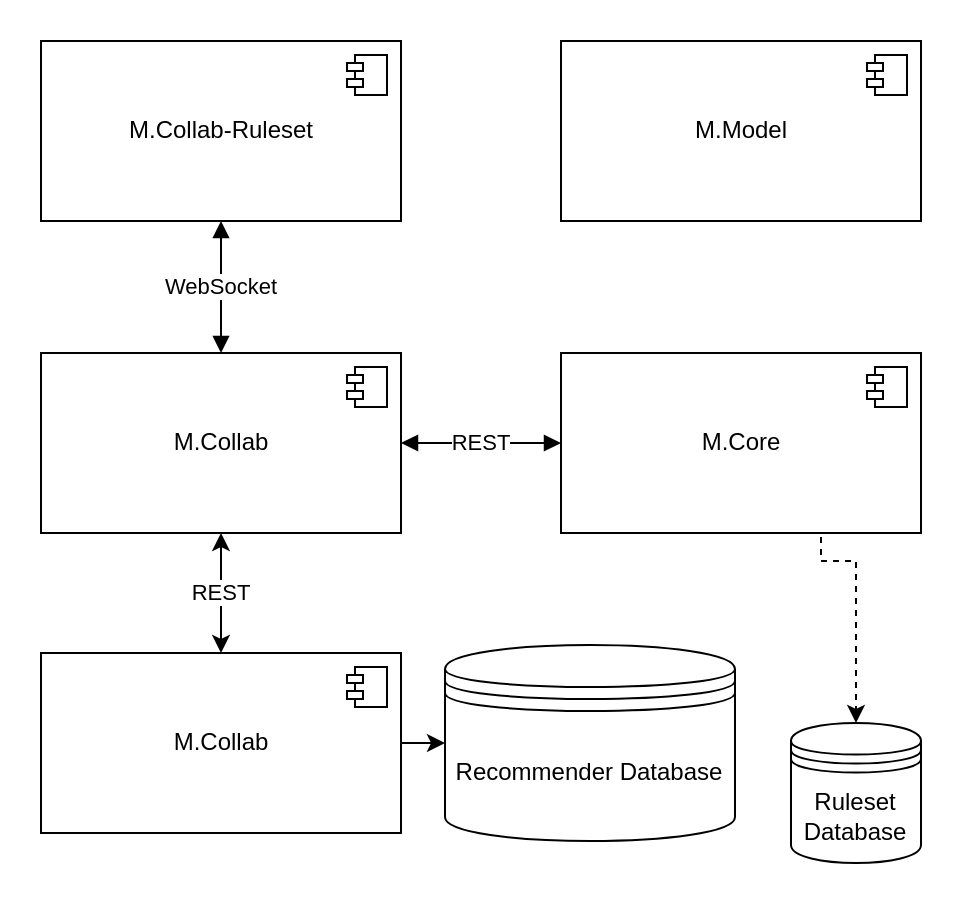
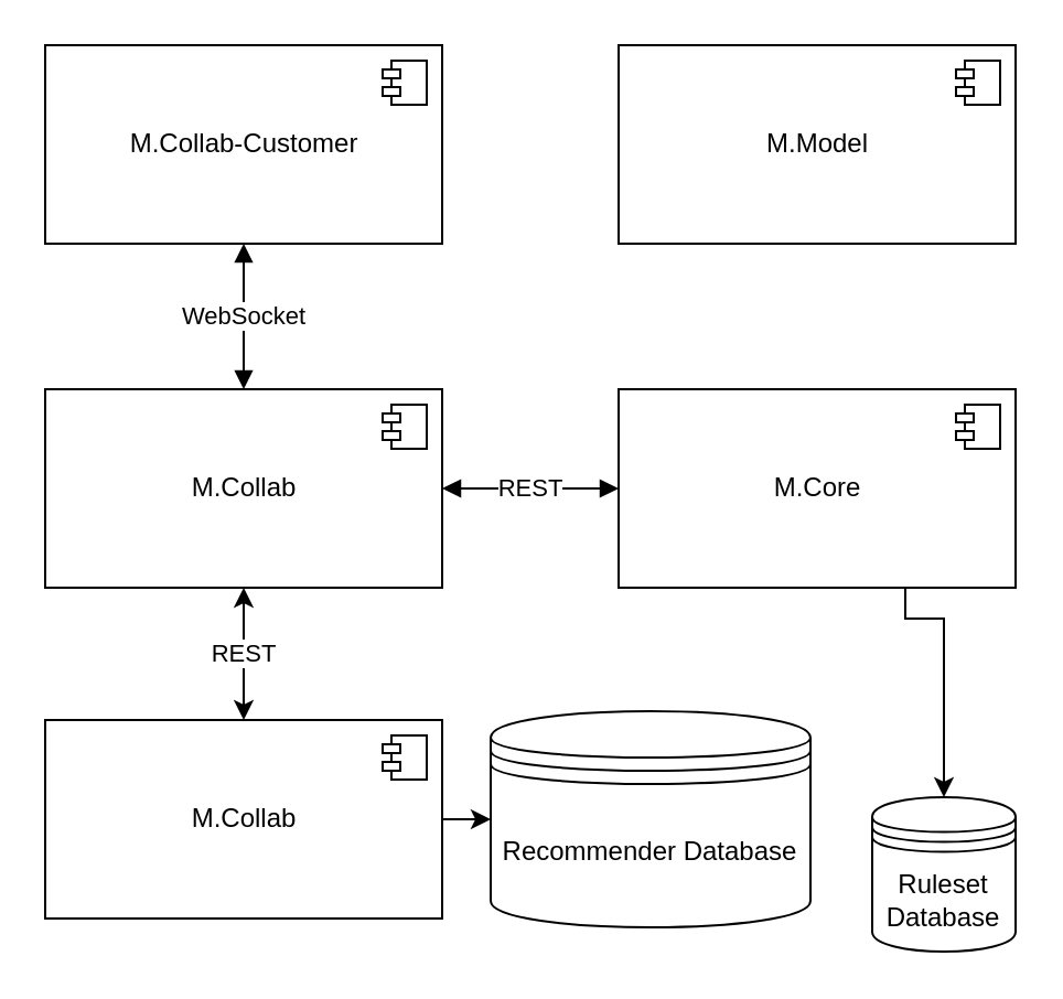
- <mxCell id="12" value="M.Collab-Ruleset" style="html=1;" parent="1" vertex="1"><mxGeometry x="20" y="20" width="180" height="90" as="geometry" /></mxCell>
+ <mxCell id="12" value="M.Collab-Customer" style="html=1;" parent="1" vertex="1"><mxGeometry x="20" y="20" width="180" height="90" as="geometry" /></mxCell>
- <mxCell id="7" style="edgeStyle=orthogonalEdgeStyle;rounded=0;orthogonalLoop=1;jettySize=auto;html=1;exitX=0.5;exitY=1;exitDx=0;exitDy=0;entryX=0.5;entryY=0;entryDx=0;entryDy=0;dashed=1;" parent="1" source="8" target="10" edge="1"><mxGeometry relative="1" as="geometry"><Array as="points"><mxPoint x="410" y="266" /><mxPoint x="410" y="280" /><mxPoint x="428" y="280" /></Array></mxGeometry></mxCell>
+ <mxCell id="7" style="edgeStyle=orthogonalEdgeStyle;rounded=0;orthogonalLoop=1;jettySize=auto;html=1;exitX=0.5;exitY=1;exitDx=0;exitDy=0;entryX=0.5;entryY=0;entryDx=0;entryDy=0;" parent="1" source="8" target="10" edge="1"><mxGeometry relative="1" as="geometry"><Array as="points"><mxPoint x="410" y="266" /><mxPoint x="410" y="280" /><mxPoint x="428" y="280" /></Array></mxGeometry></mxCell>
